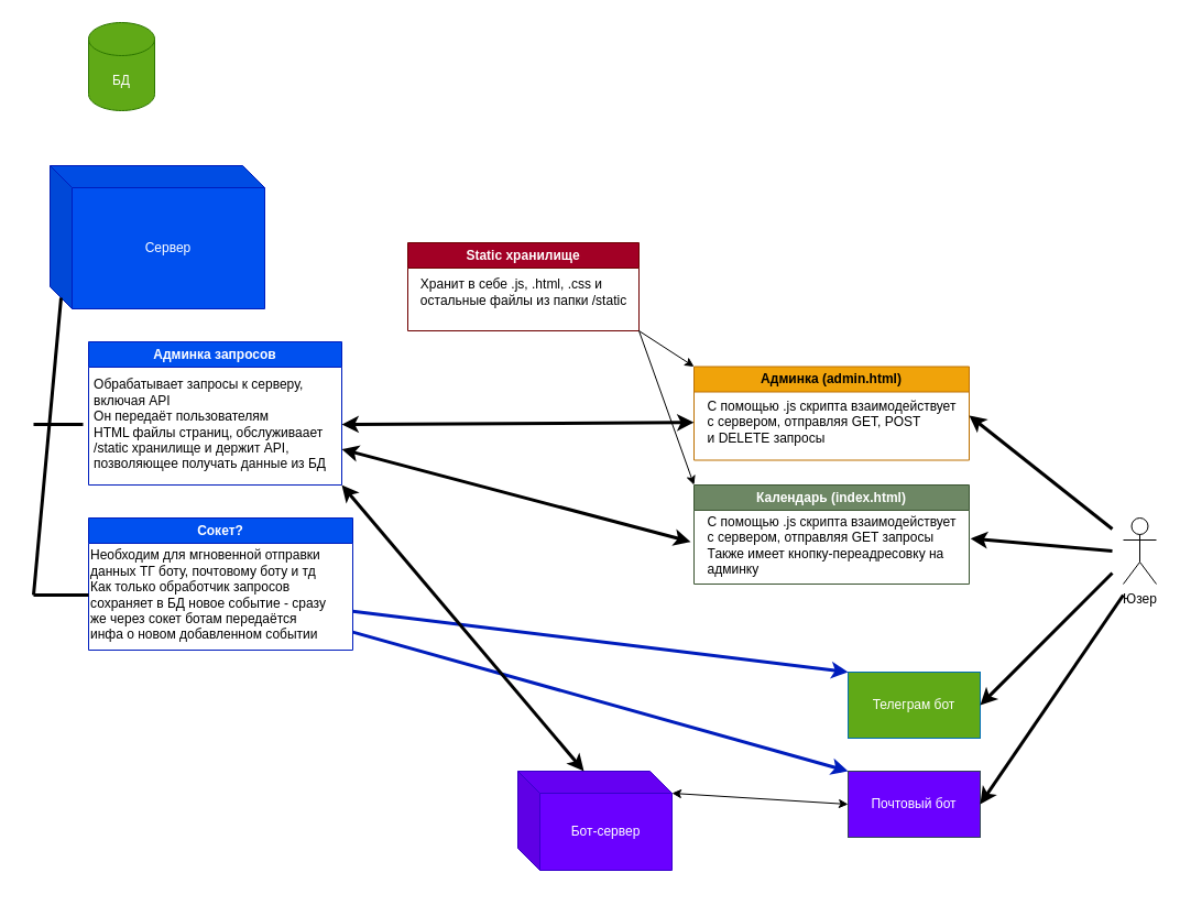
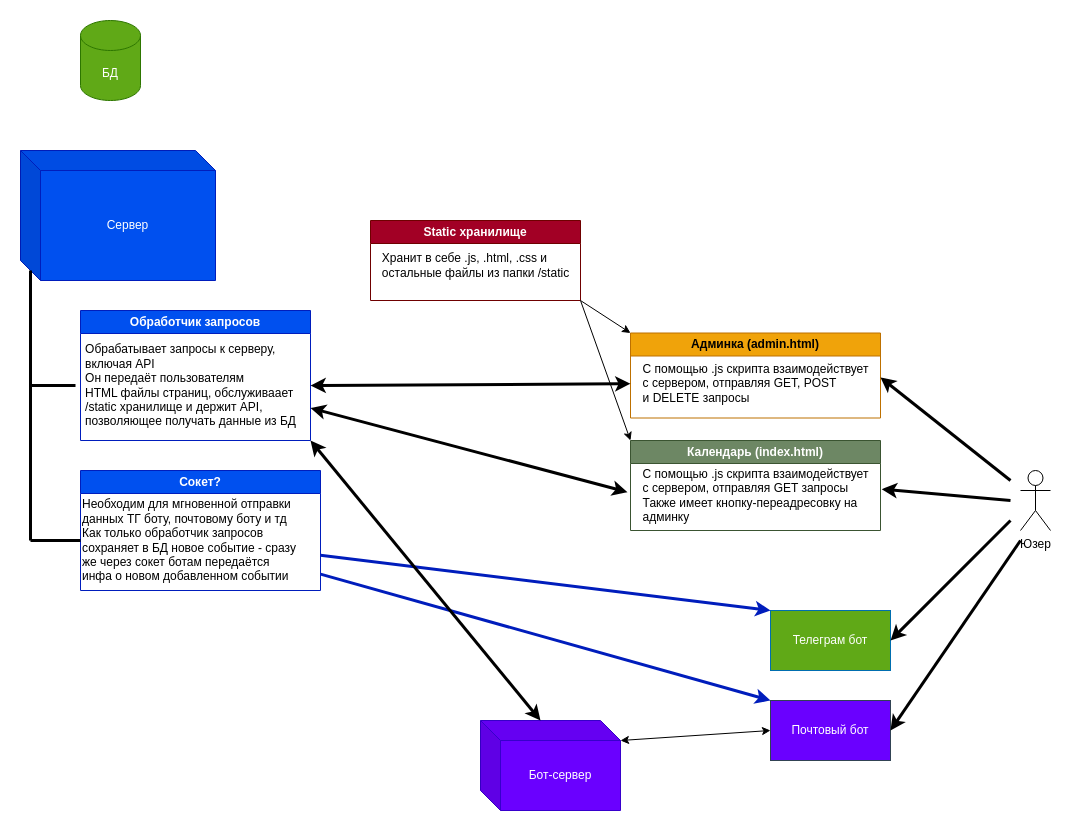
- <mxCell id="3" value="Сервер" style="shape=cube;whiteSpace=wrap;html=1;boundedLbl=1;backgroundOutline=1;darkOpacity=0.05;darkOpacity2=0.1;fillColor=#0050ef;fontColor=#ffffff;strokeColor=#001DBC;" parent="1" vertex="1"><mxGeometry x="45" y="150" width="195" height="130" as="geometry" /></mxCell>
+ <mxCell id="3" value="Сервер" style="shape=cube;whiteSpace=wrap;html=1;boundedLbl=1;backgroundOutline=1;darkOpacity=0.05;darkOpacity2=0.1;fillColor=#0050ef;fontColor=#ffffff;strokeColor=#001DBC;" parent="1" vertex="1"><mxGeometry x="20" y="150" width="195" height="130" as="geometry" /></mxCell>
- <mxCell id="5" value="Админка запросов" style="swimlane;whiteSpace=wrap;html=1;fillColor=#0050ef;fontColor=#ffffff;strokeColor=#001DBC;" parent="1" vertex="1"><mxGeometry x="80" y="310" width="230" height="130" as="geometry" /></mxCell>
+ <mxCell id="5" value="Обработчик запросов" style="swimlane;whiteSpace=wrap;html=1;fillColor=#0050ef;fontColor=#ffffff;strokeColor=#001DBC;" parent="1" vertex="1"><mxGeometry x="80" y="310" width="230" height="130" as="geometry" /></mxCell>
- <mxCell id="22" value="Бот-сервер" style="shape=cube;whiteSpace=wrap;html=1;boundedLbl=1;backgroundOutline=1;darkOpacity=0.05;darkOpacity2=0.1;fillColor=#6a00ff;fontColor=#ffffff;strokeColor=#3700CC;" parent="1" vertex="1"><mxGeometry x="470" y="700" width="140" height="90" as="geometry" /></mxCell>
+ <mxCell id="22" value="Бот-сервер" style="shape=cube;whiteSpace=wrap;html=1;boundedLbl=1;backgroundOutline=1;darkOpacity=0.05;darkOpacity2=0.1;fillColor=#6a00ff;fontColor=#ffffff;strokeColor=#3700CC;" parent="1" vertex="1"><mxGeometry x="480" y="720" width="140" height="90" as="geometry" /></mxCell>
